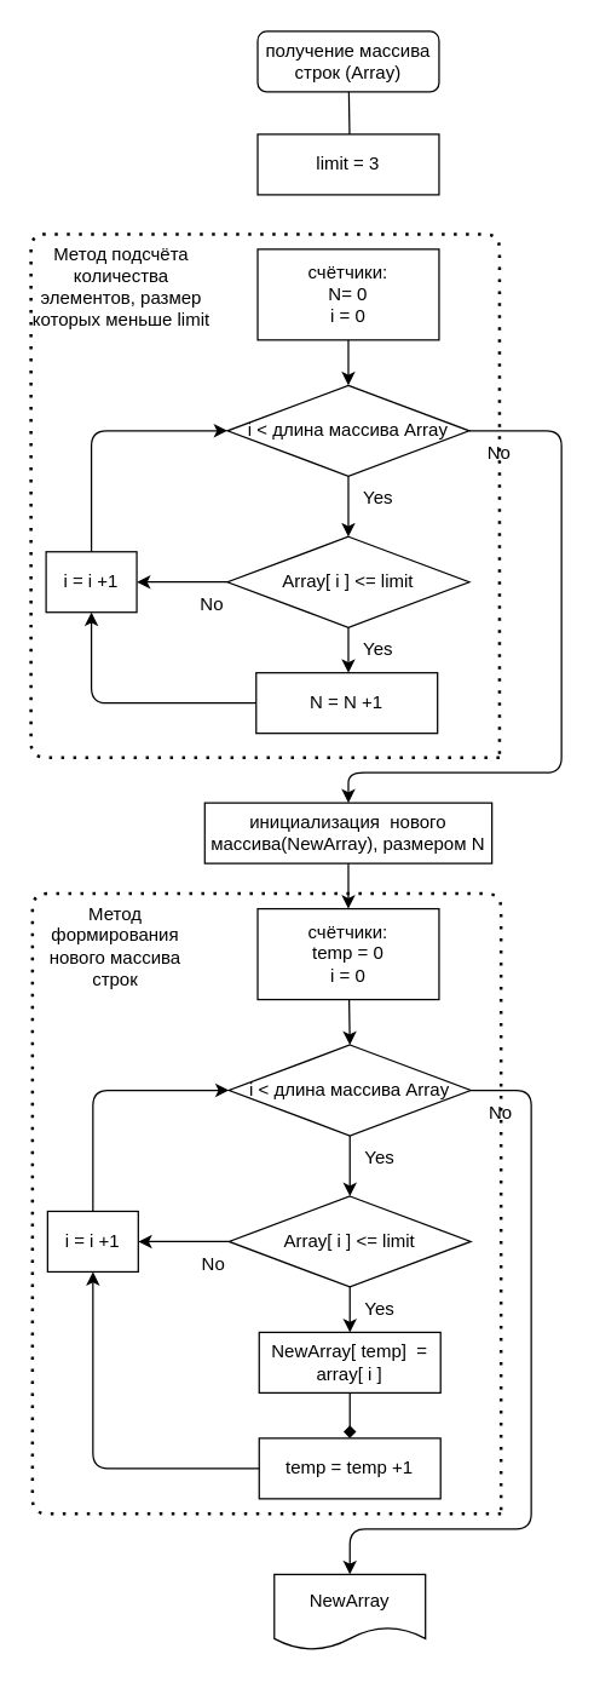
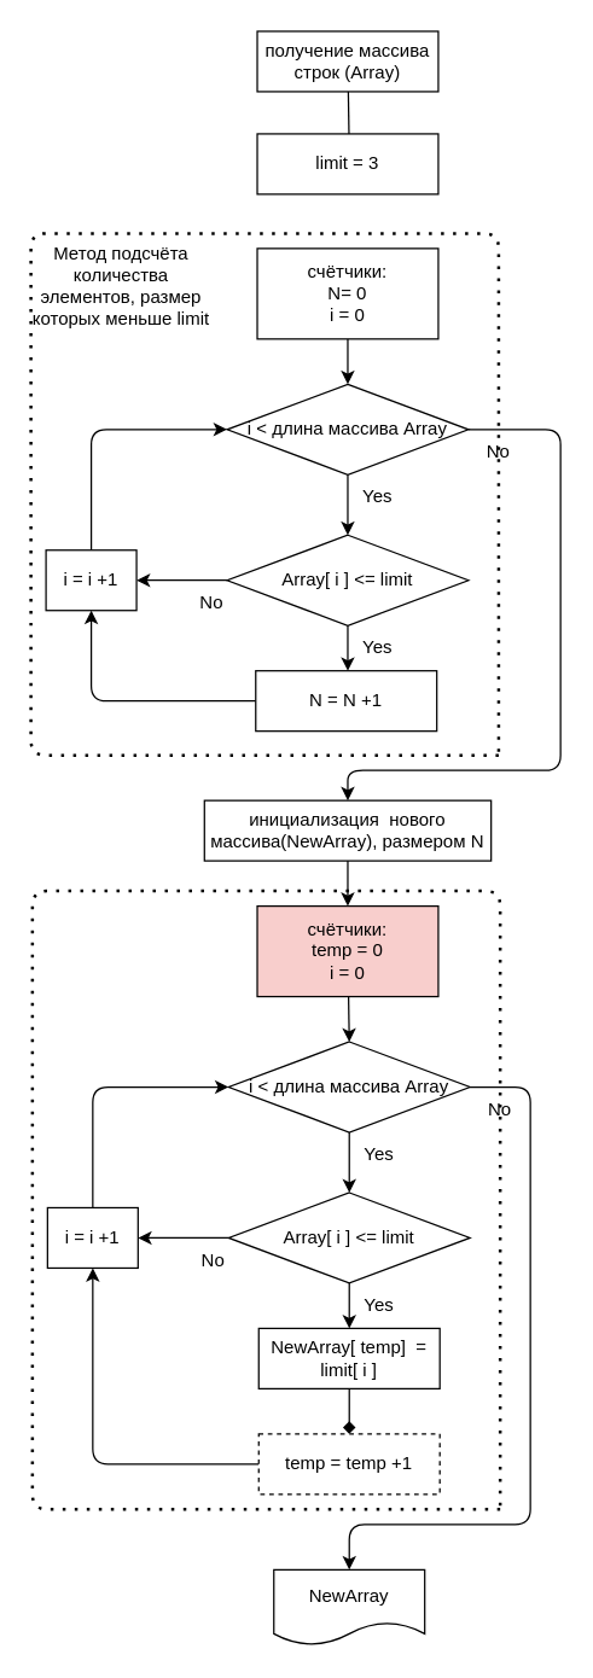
- <mxCell id="3" value="получение массива строк (Array)" style="whiteSpace=wrap;html=1;rounded=1;" vertex="1" parent="1"><mxGeometry x="170" y="20" width="120" height="40" as="geometry" /></mxCell>
+ <mxCell id="3" value="получение массива строк (Array)" style="rounded=0;whiteSpace=wrap;html=1;" vertex="1" parent="1"><mxGeometry x="170" y="20" width="120" height="40" as="geometry" /></mxCell>
- <mxCell id="26" value="Метод формирования нового массива строк" style="text;html=1;strokeColor=none;fillColor=none;align=center;verticalAlign=middle;whiteSpace=wrap;rounded=0;" vertex="1" parent="1"><mxGeometry x="21" y="590" width="110" height="70" as="geometry" /></mxCell>
- <mxCell id="7" value="счётчики:&lt;br&gt;temp = 0&lt;br&gt;i = 0" style="rounded=0;whiteSpace=wrap;html=1;" vertex="1" parent="1"><mxGeometry x="170" y="600" width="120" height="60" as="geometry" /></mxCell>
+ <mxCell id="7" value="счётчики:&lt;br&gt;temp = 0&lt;br&gt;i = 0" style="rounded=0;whiteSpace=wrap;html=1;fillColor=#f8cecc;" vertex="1" parent="1"><mxGeometry x="170" y="600" width="120" height="60" as="geometry" /></mxCell>
- <mxCell id="15" value="NewArray[ temp]&amp;nbsp; = array[ i ]" style="rounded=0;whiteSpace=wrap;html=1;" vertex="1" parent="1"><mxGeometry x="171" y="880" width="120" height="40" as="geometry" /></mxCell>
+ <mxCell id="15" value="NewArray[ temp]&amp;nbsp; = limit[ i ]" style="rounded=0;whiteSpace=wrap;html=1;" vertex="1" parent="1"><mxGeometry x="171" y="880" width="120" height="40" as="geometry" /></mxCell>
- <mxCell id="17" value="temp = temp +1" style="rounded=0;whiteSpace=wrap;html=1;" vertex="1" parent="1"><mxGeometry x="171" y="950" width="120" height="40" as="geometry" /></mxCell>
+ <mxCell id="17" value="temp = temp +1" style="rounded=0;whiteSpace=wrap;html=1;dashed=1;" vertex="1" parent="1"><mxGeometry x="171" y="950" width="120" height="40" as="geometry" /></mxCell>
